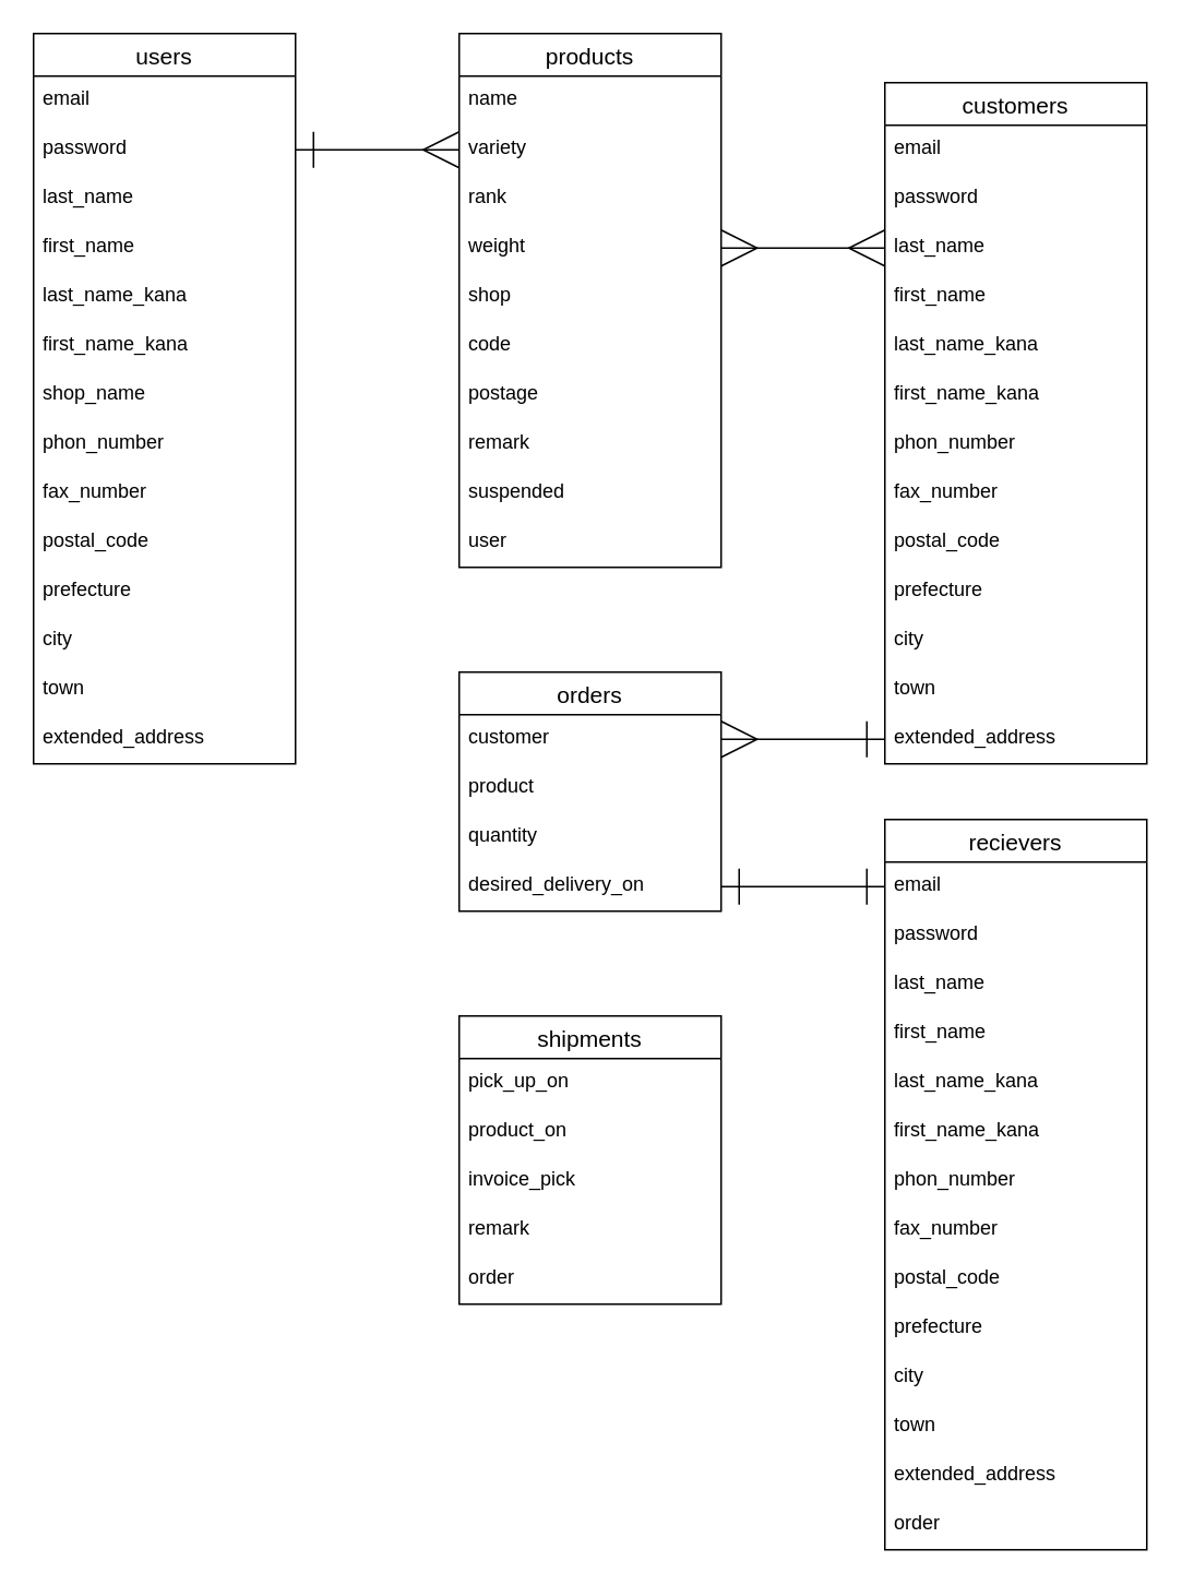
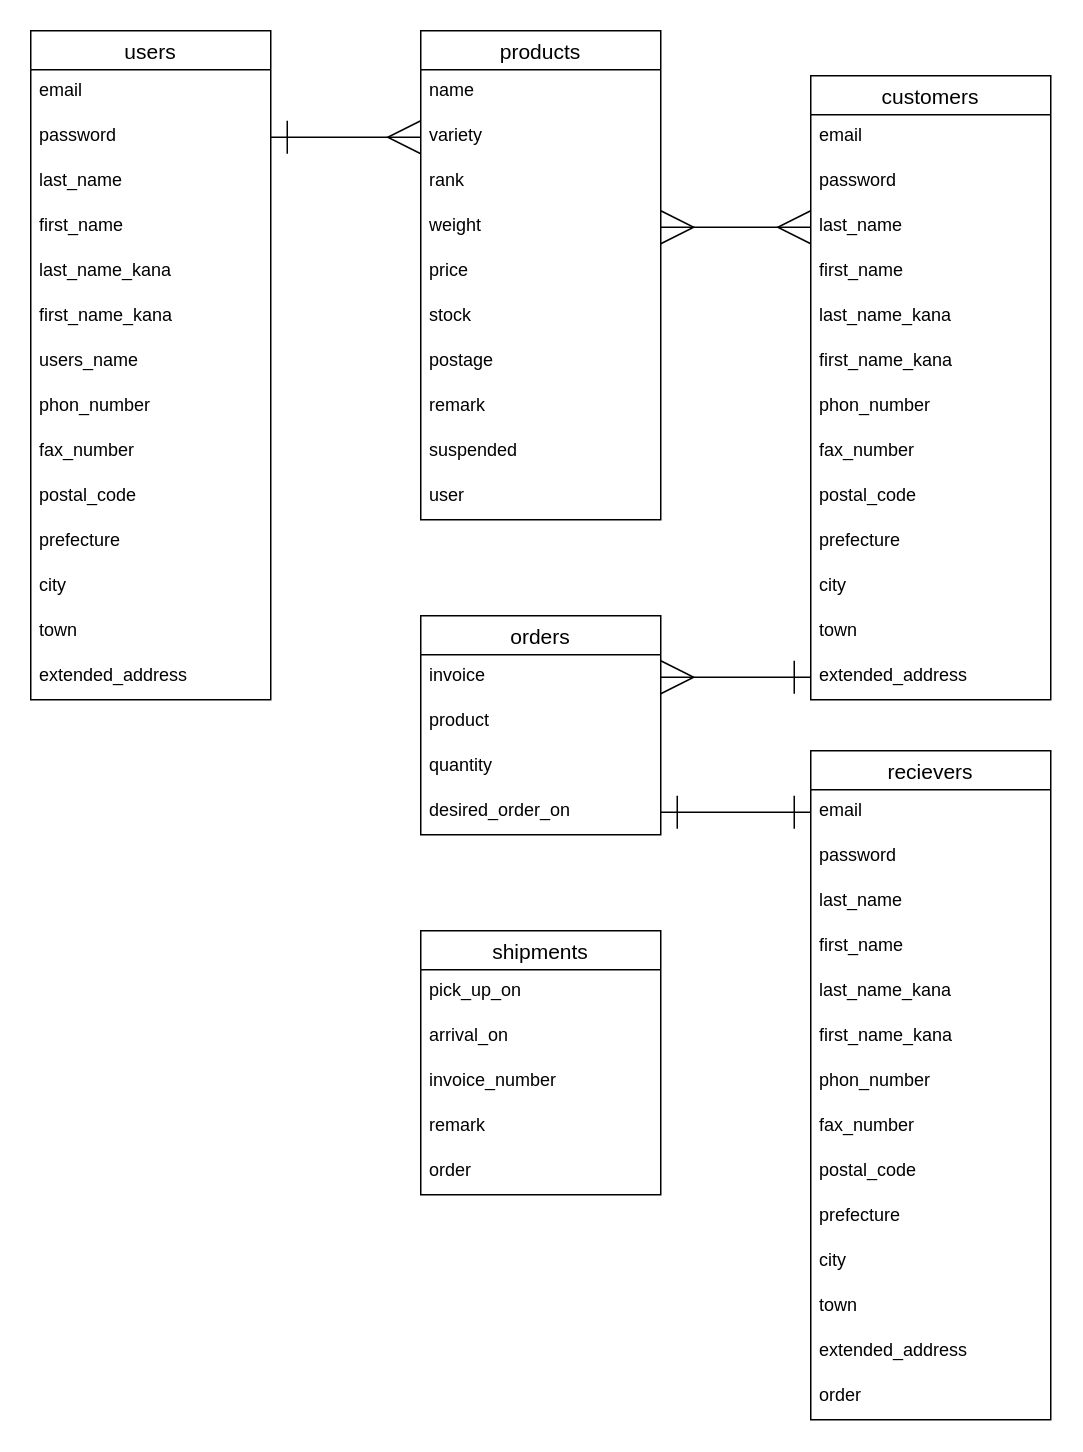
- <mxCell id="36" value="shop" style="text;strokeColor=none;fillColor=none;spacingLeft=4;spacingRight=4;overflow=hidden;rotatable=0;points=[[0,0.5],[1,0.5]];portConstraint=eastwest;fontSize=12;" vertex="1" parent="31"><mxGeometry y="146" width="160" height="30" as="geometry" /></mxCell>
+ <mxCell id="36" value="price" style="text;strokeColor=none;fillColor=none;spacingLeft=4;spacingRight=4;overflow=hidden;rotatable=0;points=[[0,0.5],[1,0.5]];portConstraint=eastwest;fontSize=12;" vertex="1" parent="31"><mxGeometry y="146" width="160" height="30" as="geometry" /></mxCell>
- <mxCell id="37" value="code" style="text;strokeColor=none;fillColor=none;spacingLeft=4;spacingRight=4;overflow=hidden;rotatable=0;points=[[0,0.5],[1,0.5]];portConstraint=eastwest;fontSize=12;" vertex="1" parent="31"><mxGeometry y="176" width="160" height="30" as="geometry" /></mxCell>
+ <mxCell id="37" value="stock" style="text;strokeColor=none;fillColor=none;spacingLeft=4;spacingRight=4;overflow=hidden;rotatable=0;points=[[0,0.5],[1,0.5]];portConstraint=eastwest;fontSize=12;" vertex="1" parent="31"><mxGeometry y="176" width="160" height="30" as="geometry" /></mxCell>
- <mxCell id="9" value="shop_name" style="text;strokeColor=none;fillColor=none;spacingLeft=4;spacingRight=4;overflow=hidden;rotatable=0;points=[[0,0.5],[1,0.5]];portConstraint=eastwest;fontSize=12;" vertex="1" parent="2"><mxGeometry y="206" width="160" height="30" as="geometry" /></mxCell>
+ <mxCell id="9" value="users_name" style="text;strokeColor=none;fillColor=none;spacingLeft=4;spacingRight=4;overflow=hidden;rotatable=0;points=[[0,0.5],[1,0.5]];portConstraint=eastwest;fontSize=12;" vertex="1" parent="2"><mxGeometry y="206" width="160" height="30" as="geometry" /></mxCell>
- <mxCell id="43" value="customer" style="text;strokeColor=none;fillColor=none;spacingLeft=4;spacingRight=4;overflow=hidden;rotatable=0;points=[[0,0.5],[1,0.5]];portConstraint=eastwest;fontSize=12;" vertex="1" parent="42"><mxGeometry y="26" width="160" height="30" as="geometry" /></mxCell>
+ <mxCell id="43" value="invoice" style="text;strokeColor=none;fillColor=none;spacingLeft=4;spacingRight=4;overflow=hidden;rotatable=0;points=[[0,0.5],[1,0.5]];portConstraint=eastwest;fontSize=12;" vertex="1" parent="42"><mxGeometry y="26" width="160" height="30" as="geometry" /></mxCell>
- <mxCell id="46" value="desired_delivery_on" style="text;strokeColor=none;fillColor=none;spacingLeft=4;spacingRight=4;overflow=hidden;rotatable=0;points=[[0,0.5],[1,0.5]];portConstraint=eastwest;fontSize=12;" vertex="1" parent="42"><mxGeometry y="116" width="160" height="30" as="geometry" /></mxCell>
+ <mxCell id="46" value="desired_order_on" style="text;strokeColor=none;fillColor=none;spacingLeft=4;spacingRight=4;overflow=hidden;rotatable=0;points=[[0,0.5],[1,0.5]];portConstraint=eastwest;fontSize=12;" vertex="1" parent="42"><mxGeometry y="116" width="160" height="30" as="geometry" /></mxCell>
- <mxCell id="49" value="product_on" style="text;strokeColor=none;fillColor=none;spacingLeft=4;spacingRight=4;overflow=hidden;rotatable=0;points=[[0,0.5],[1,0.5]];portConstraint=eastwest;fontSize=12;" vertex="1" parent="47"><mxGeometry y="56" width="160" height="30" as="geometry" /></mxCell>
+ <mxCell id="49" value="arrival_on" style="text;strokeColor=none;fillColor=none;spacingLeft=4;spacingRight=4;overflow=hidden;rotatable=0;points=[[0,0.5],[1,0.5]];portConstraint=eastwest;fontSize=12;" vertex="1" parent="47"><mxGeometry y="56" width="160" height="30" as="geometry" /></mxCell>
- <mxCell id="50" value="invoice_pick" style="text;strokeColor=none;fillColor=none;spacingLeft=4;spacingRight=4;overflow=hidden;rotatable=0;points=[[0,0.5],[1,0.5]];portConstraint=eastwest;fontSize=12;" vertex="1" parent="47"><mxGeometry y="86" width="160" height="30" as="geometry" /></mxCell>
+ <mxCell id="50" value="invoice_number" style="text;strokeColor=none;fillColor=none;spacingLeft=4;spacingRight=4;overflow=hidden;rotatable=0;points=[[0,0.5],[1,0.5]];portConstraint=eastwest;fontSize=12;" vertex="1" parent="47"><mxGeometry y="86" width="160" height="30" as="geometry" /></mxCell>
